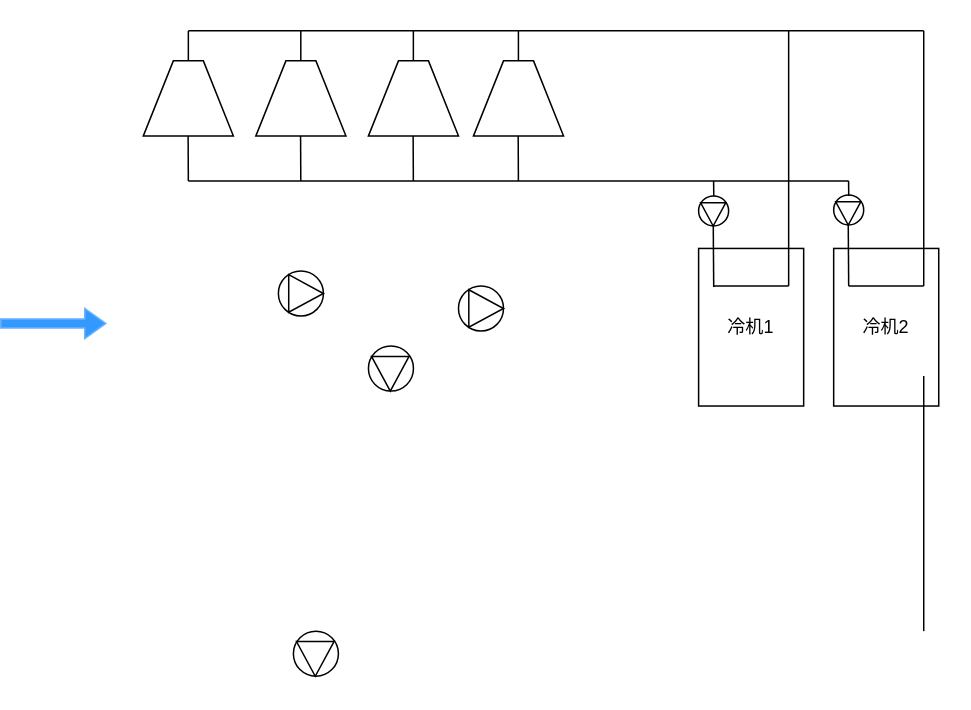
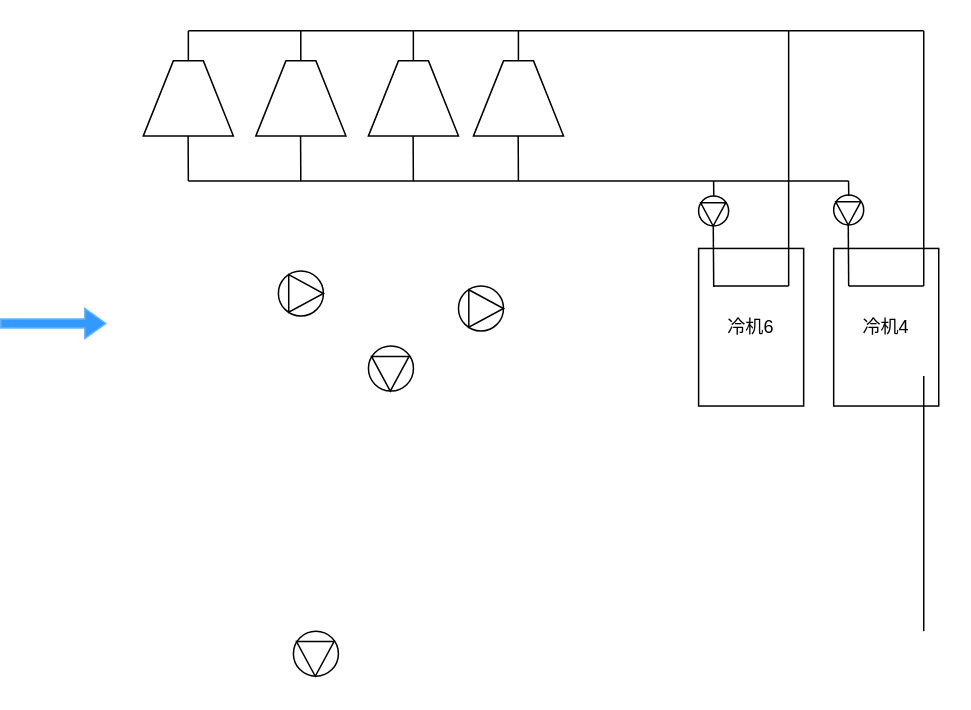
- <mxCell id="24" value="冷机1" style="rounded=0;whiteSpace=wrap;html=1;" parent="1" vertex="1"><mxGeometry x="460" y="165" width="70" height="105" as="geometry" /></mxCell>
+ <mxCell id="24" value="冷机6" style="rounded=0;whiteSpace=wrap;html=1;" parent="1" vertex="1"><mxGeometry x="460" y="165" width="70" height="105" as="geometry" /></mxCell>
- <mxCell id="25" value="冷机2" style="rounded=0;whiteSpace=wrap;html=1;" parent="1" vertex="1"><mxGeometry x="550" y="165" width="70" height="105" as="geometry" /></mxCell>
+ <mxCell id="25" value="冷机4" style="rounded=0;whiteSpace=wrap;html=1;" parent="1" vertex="1"><mxGeometry x="550" y="165" width="70" height="105" as="geometry" /></mxCell>
